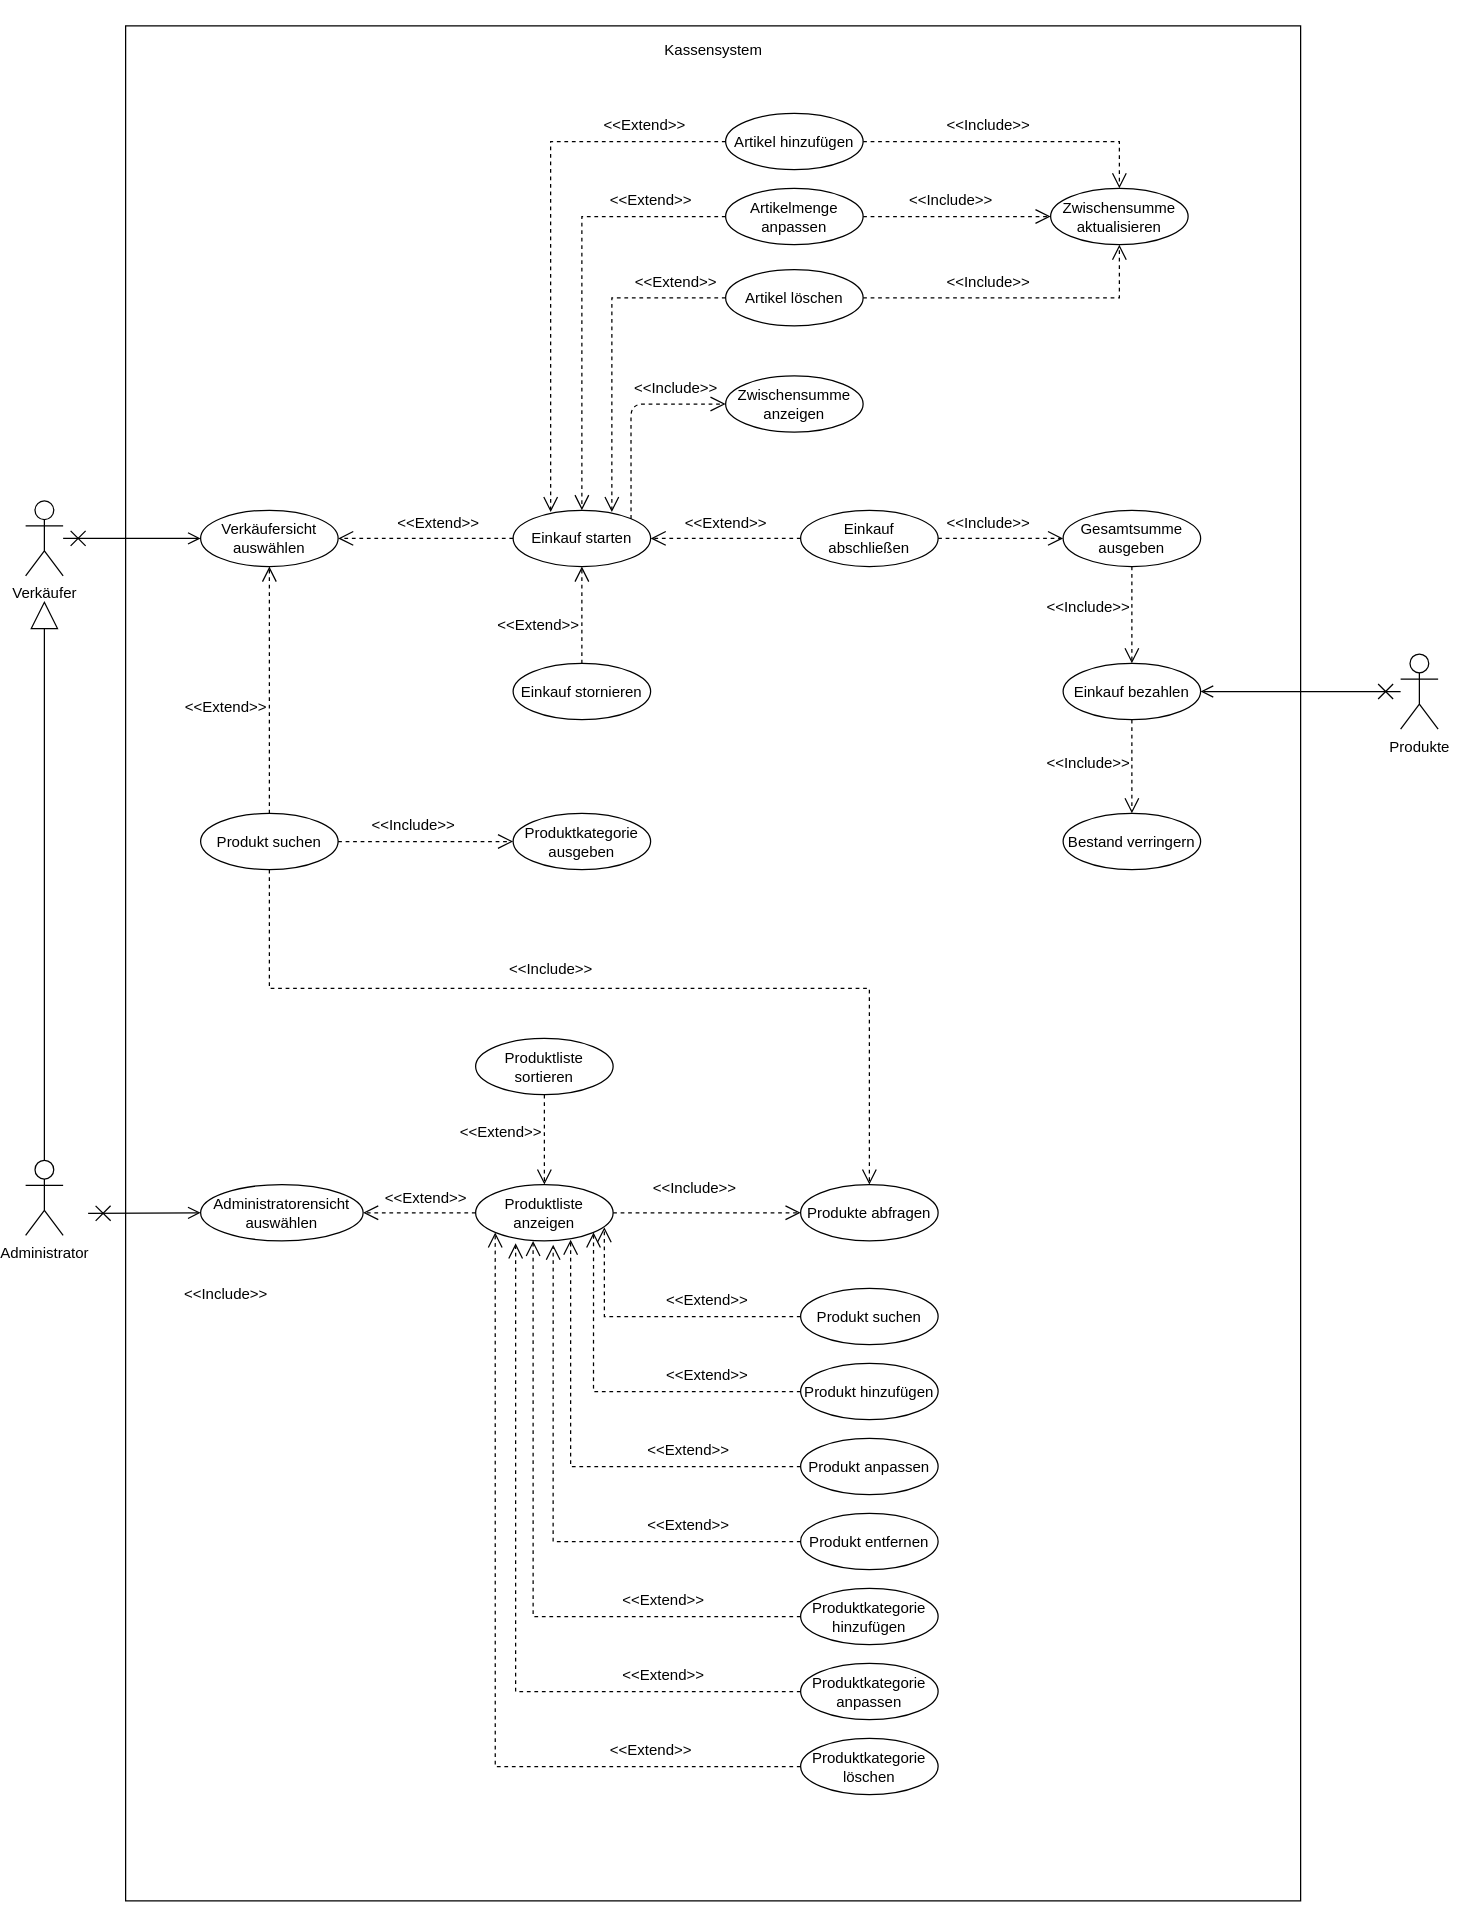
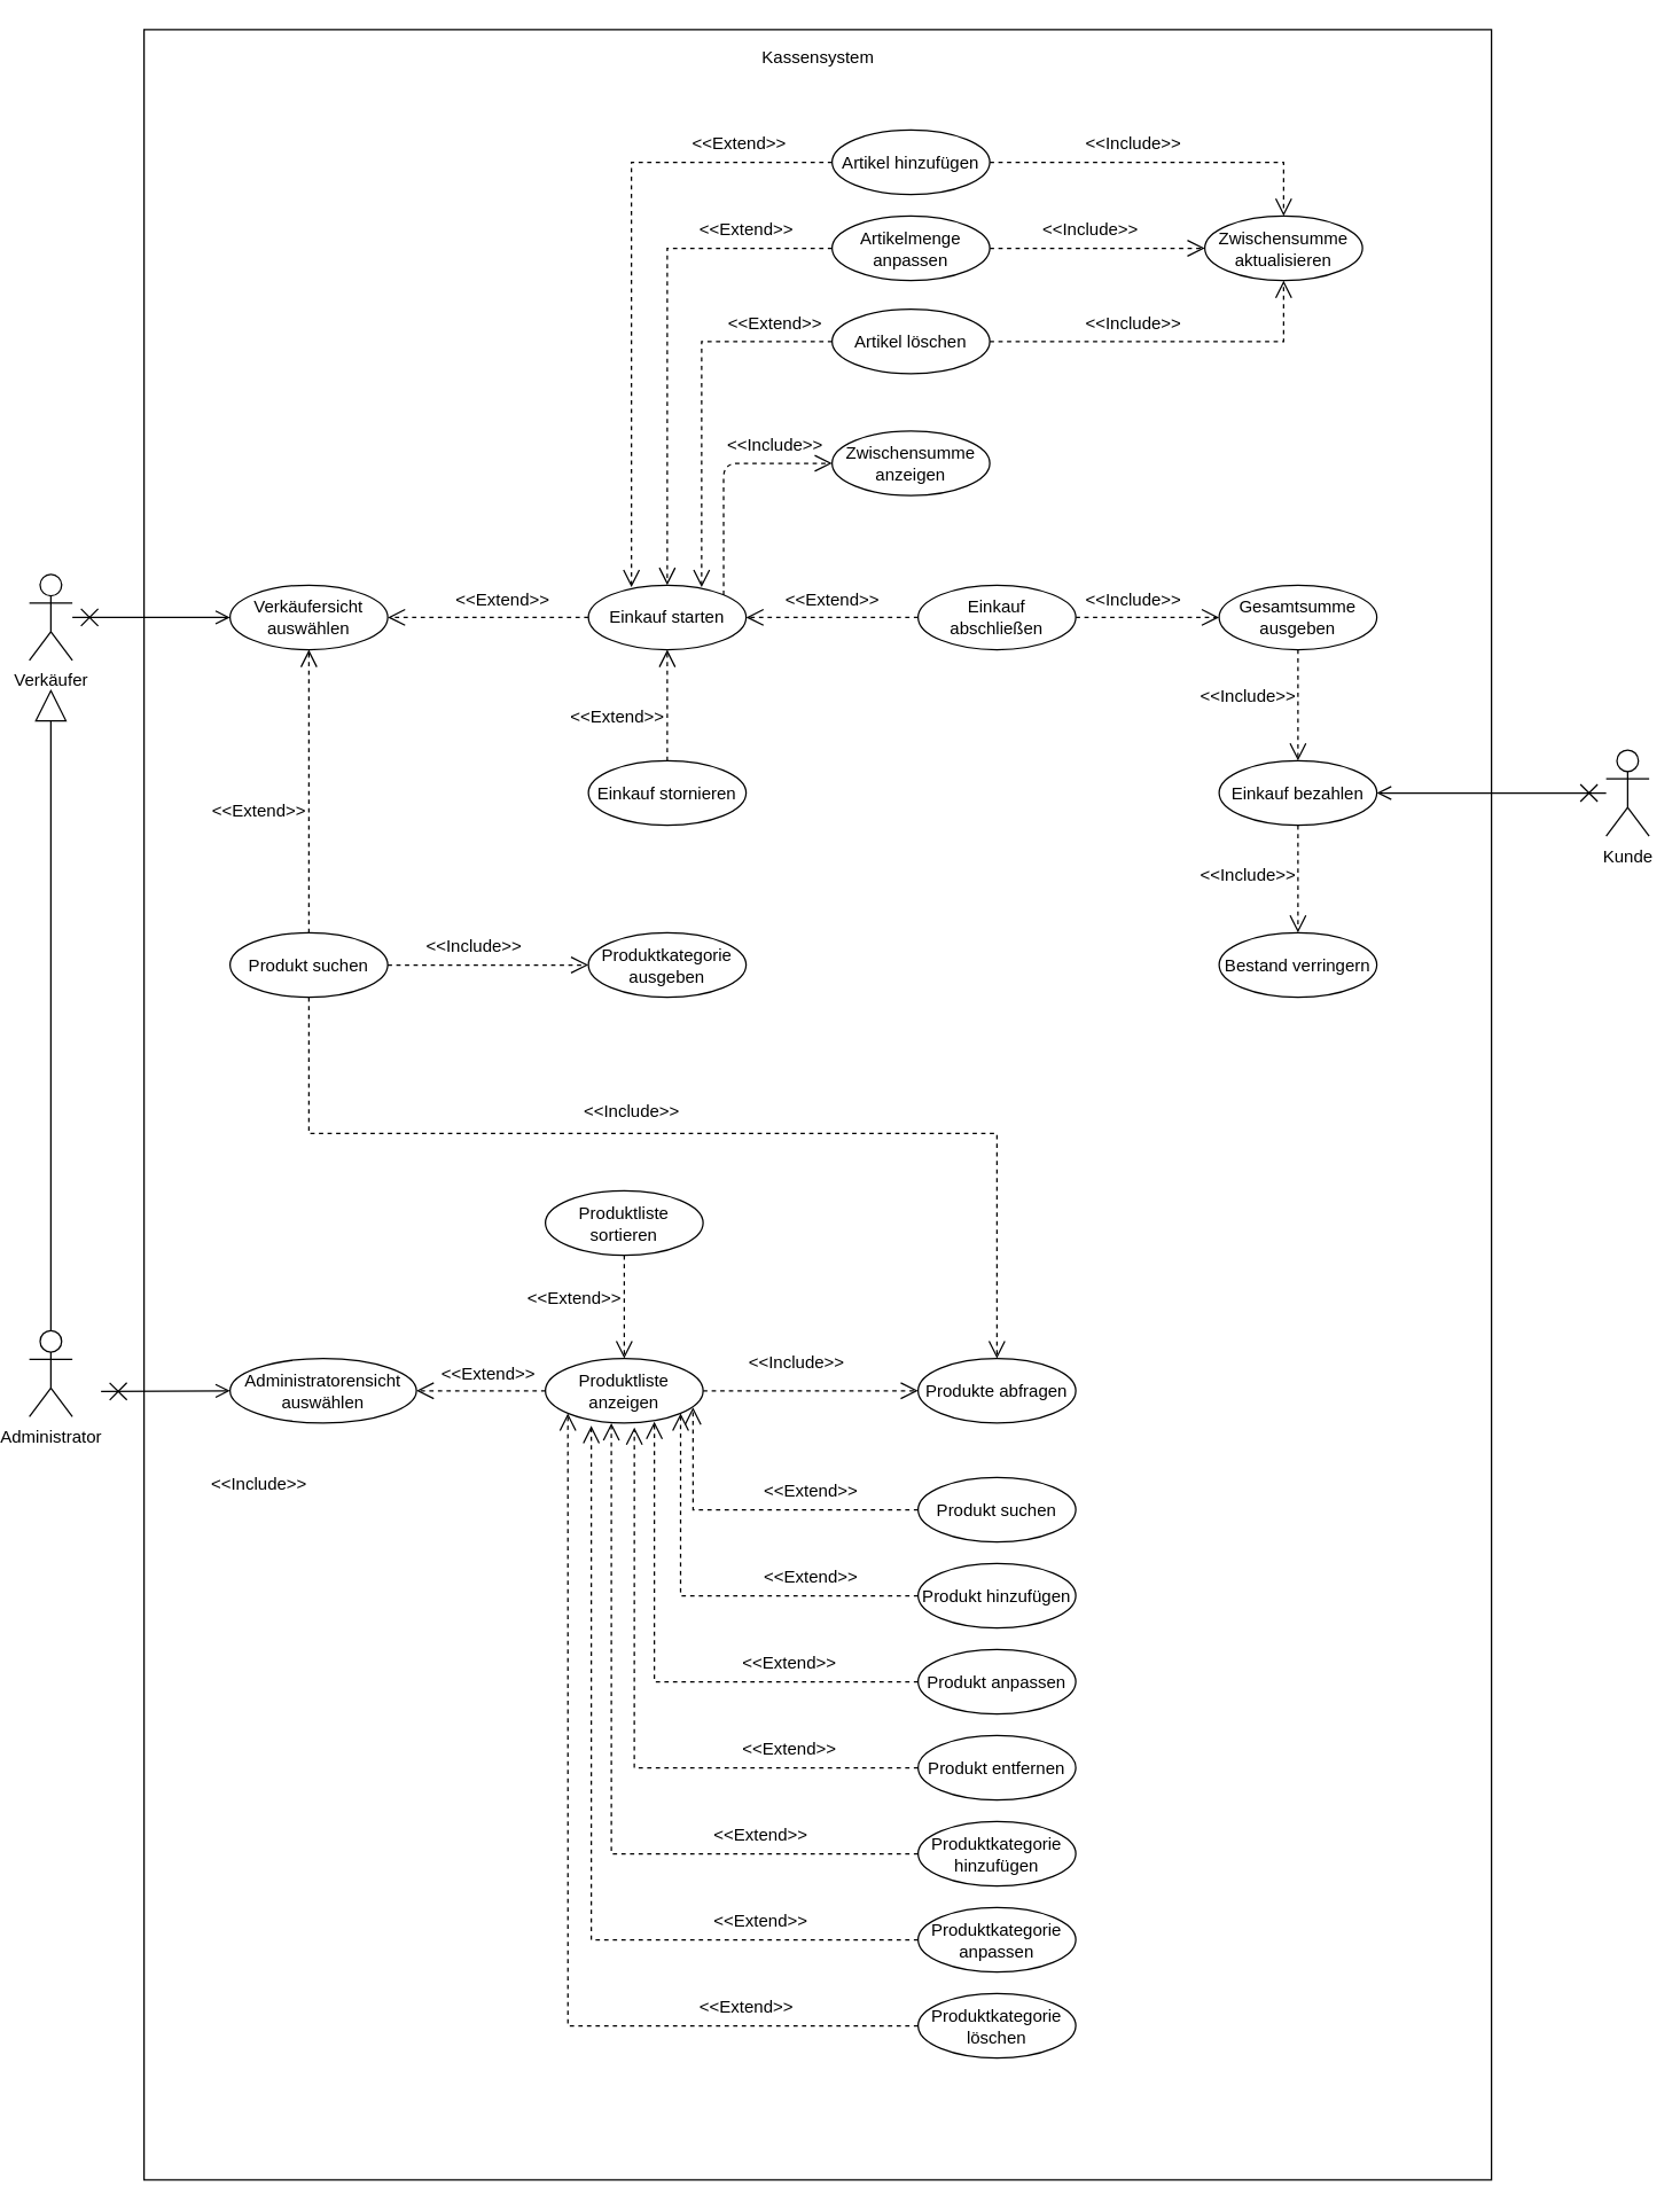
- <mxCell id="72" value="Produkte" style="shape=umlActor;verticalLabelPosition=bottom;verticalAlign=top;html=1;outlineConnect=0;" vertex="1" parent="1"><mxGeometry x="1120" y="522.5" width="30" height="60" as="geometry" /></mxCell>
+ <mxCell id="72" value="Kunde" style="shape=umlActor;verticalLabelPosition=bottom;verticalAlign=top;html=1;outlineConnect=0;" vertex="1" parent="1"><mxGeometry x="1120" y="522.5" width="30" height="60" as="geometry" /></mxCell>
